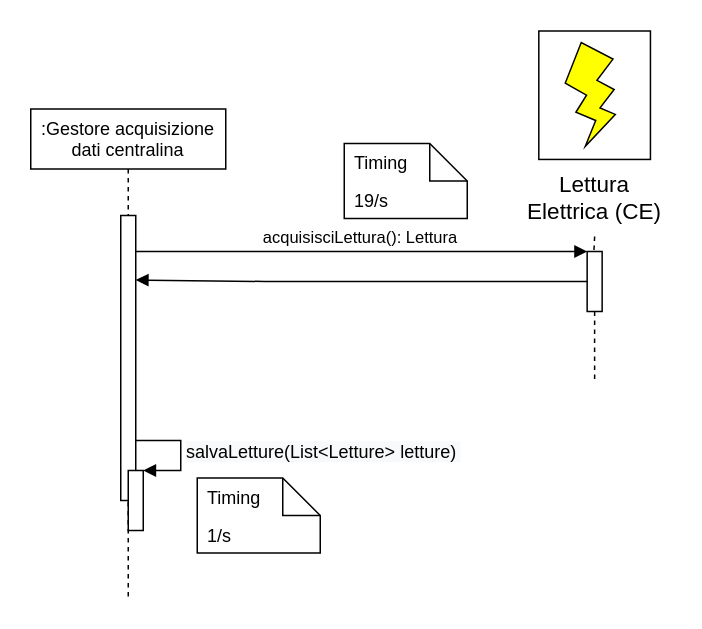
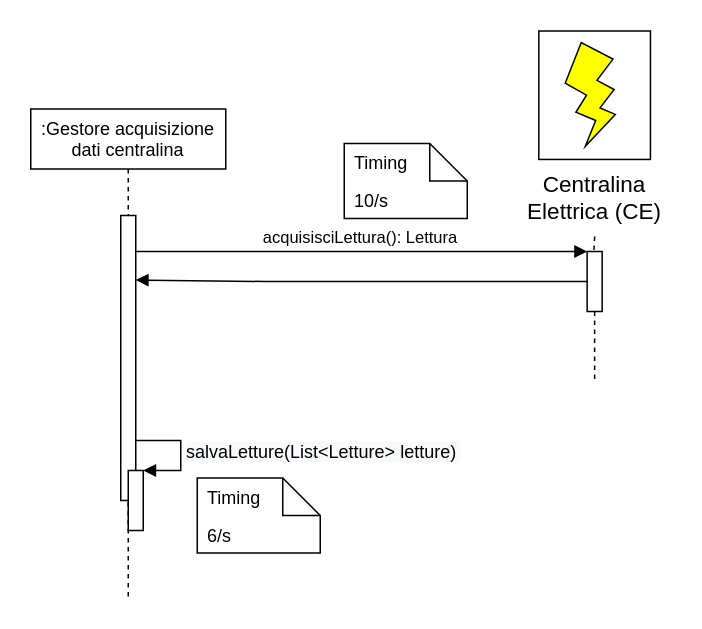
- <mxCell id="11" value="Lettura Elettrica (CE)" style="text;html=1;strokeColor=none;fillColor=none;align=center;verticalAlign=middle;whiteSpace=wrap;rounded=0;fontSize=15;" vertex="1" parent="7"><mxGeometry y="85.625" width="99.85" height="51.375" as="geometry" /></mxCell>
+ <mxCell id="11" value="Centralina Elettrica (CE)" style="text;html=1;strokeColor=none;fillColor=none;align=center;verticalAlign=middle;whiteSpace=wrap;rounded=0;fontSize=15;" vertex="1" parent="7"><mxGeometry y="85.625" width="99.85" height="51.375" as="geometry" /></mxCell>
- <mxCell id="13" value="19/s" style="shape=note2;boundedLbl=1;whiteSpace=wrap;html=1;size=25;verticalAlign=top;align=left;spacingLeft=5;" vertex="1" parent="1"><mxGeometry x="229" y="95" width="82" height="50" as="geometry" /></mxCell>
+ <mxCell id="13" value="10/s" style="shape=note2;boundedLbl=1;whiteSpace=wrap;html=1;size=25;verticalAlign=top;align=left;spacingLeft=5;" vertex="1" parent="1"><mxGeometry x="229" y="95" width="82" height="50" as="geometry" /></mxCell>
- <mxCell id="18" value="1/s" style="shape=note2;boundedLbl=1;whiteSpace=wrap;html=1;size=25;verticalAlign=top;align=left;spacingLeft=5;" vertex="1" parent="1"><mxGeometry x="131" y="318" width="82" height="50" as="geometry" /></mxCell>
+ <mxCell id="18" value="6/s" style="shape=note2;boundedLbl=1;whiteSpace=wrap;html=1;size=25;verticalAlign=top;align=left;spacingLeft=5;" vertex="1" parent="1"><mxGeometry x="131" y="318" width="82" height="50" as="geometry" /></mxCell>
